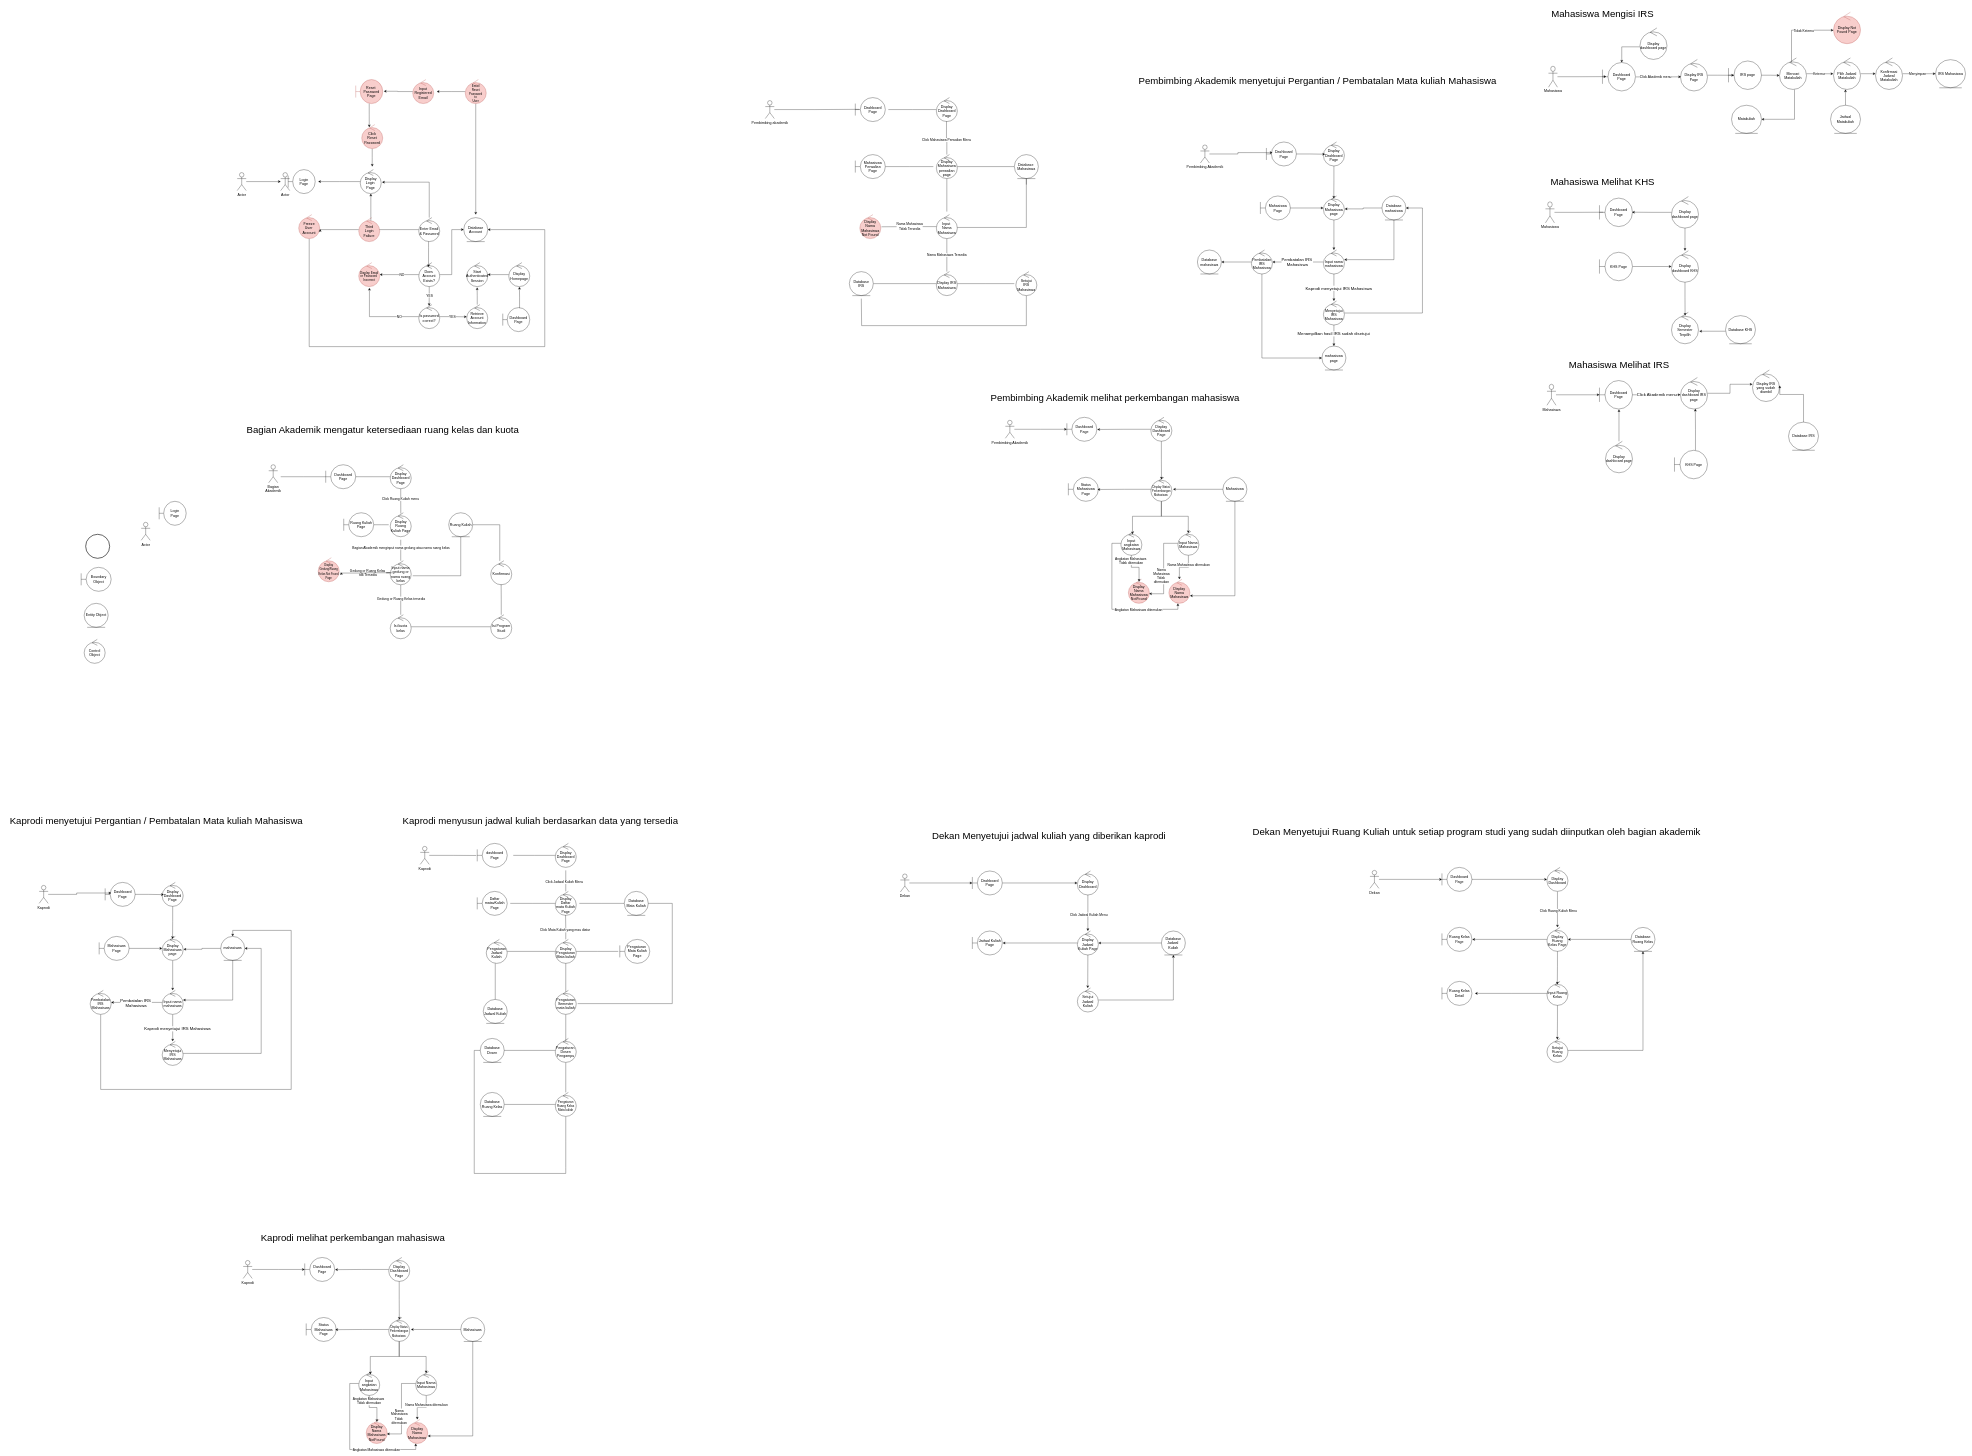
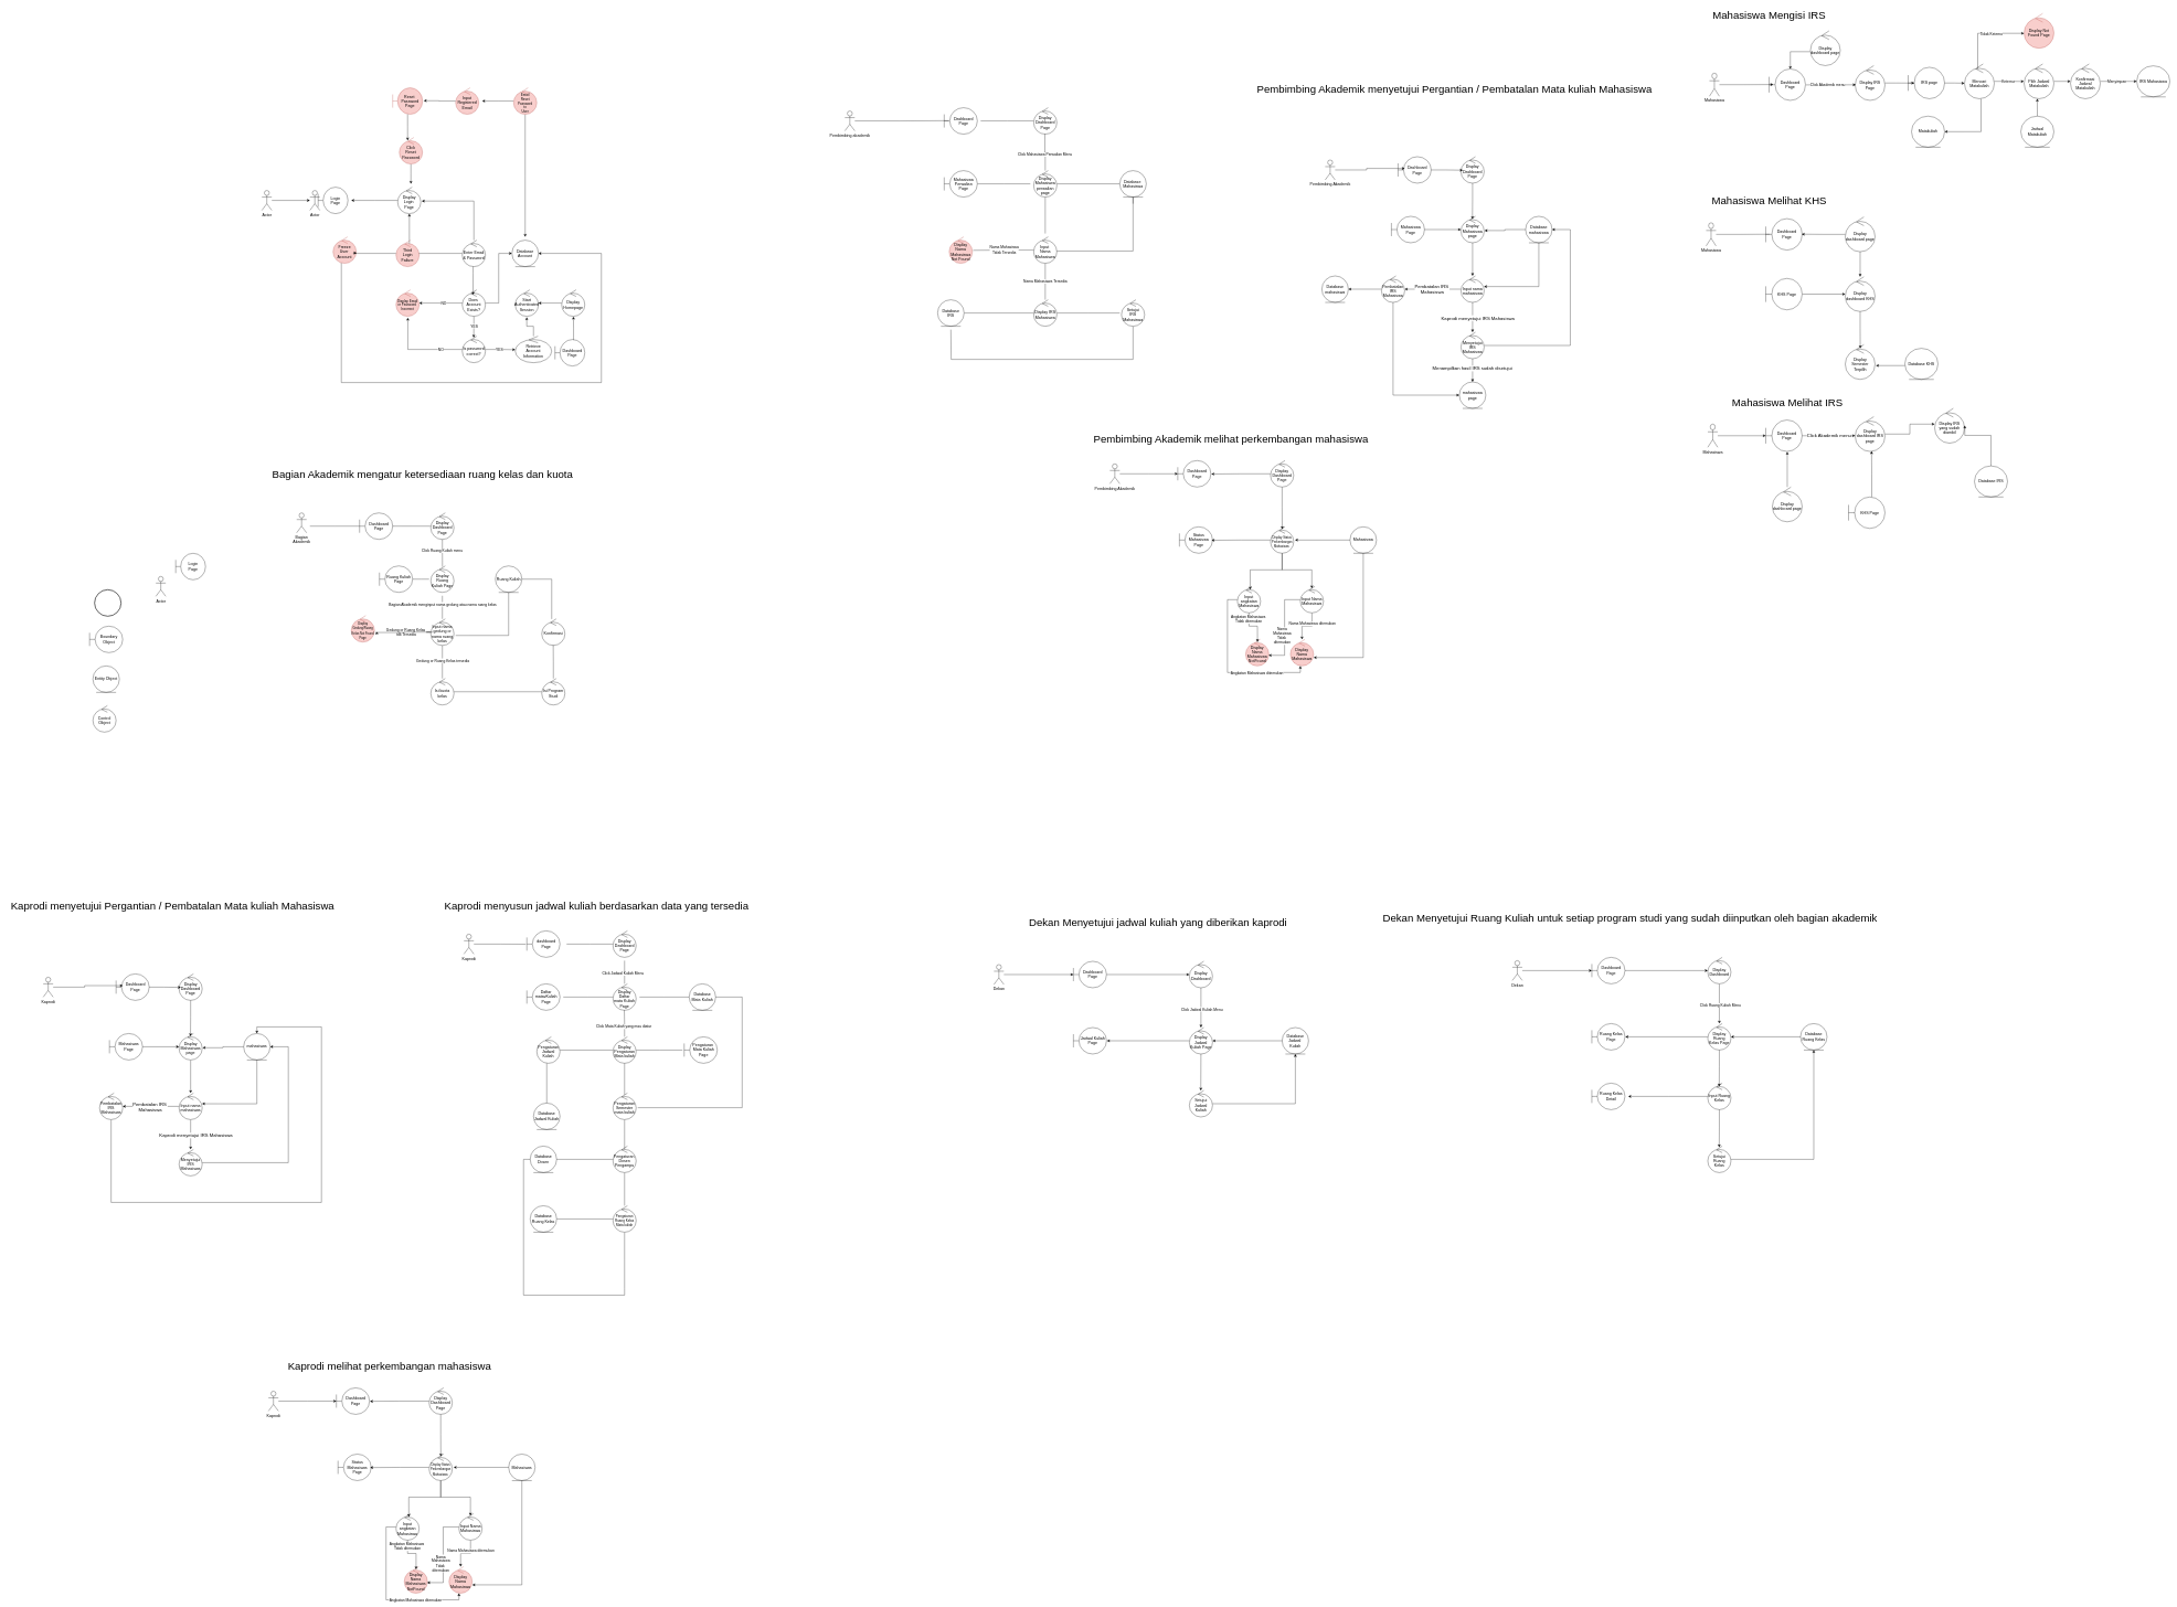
- <mxCell id="38" value="Freeze&lt;div&gt;User&amp;nbsp;&lt;br&gt;Account&lt;/div&gt;" style="ellipse;shape=umlControl;whiteSpace=wrap;html=1;fillColor=#f8cecc;strokeColor=#b85450;" parent="1" vertex="1"><mxGeometry x="995" y="714.5" width="70" height="80" as="geometry" /></mxCell>
+ <mxCell id="38" value="Freeze&lt;div&gt;User&amp;nbsp;&lt;br&gt;Account&lt;/div&gt;" style="ellipse;shape=umlControl;whiteSpace=wrap;html=1;fillColor=#f8cecc;strokeColor=#b85450;" parent="1" vertex="1"><mxGeometry x="1005" y="714.5" width="70" height="80" as="geometry" /></mxCell>
- <mxCell id="23" value="Retrieve&lt;div&gt;Account&lt;br&gt;Information&lt;/div&gt;" style="ellipse;shape=umlControl;whiteSpace=wrap;html=1;" parent="1" vertex="1"><mxGeometry x="1555" y="1014.5" width="70" height="80" as="geometry" /></mxCell>
+ <mxCell id="23" value="Retrieve&lt;div&gt;Account&lt;br&gt;Information&lt;/div&gt;" style="ellipse;shape=umlControl;whiteSpace=wrap;html=1;" parent="1" vertex="1"><mxGeometry x="1555" y="1014.5" width="110" height="80" as="geometry" /></mxCell>
